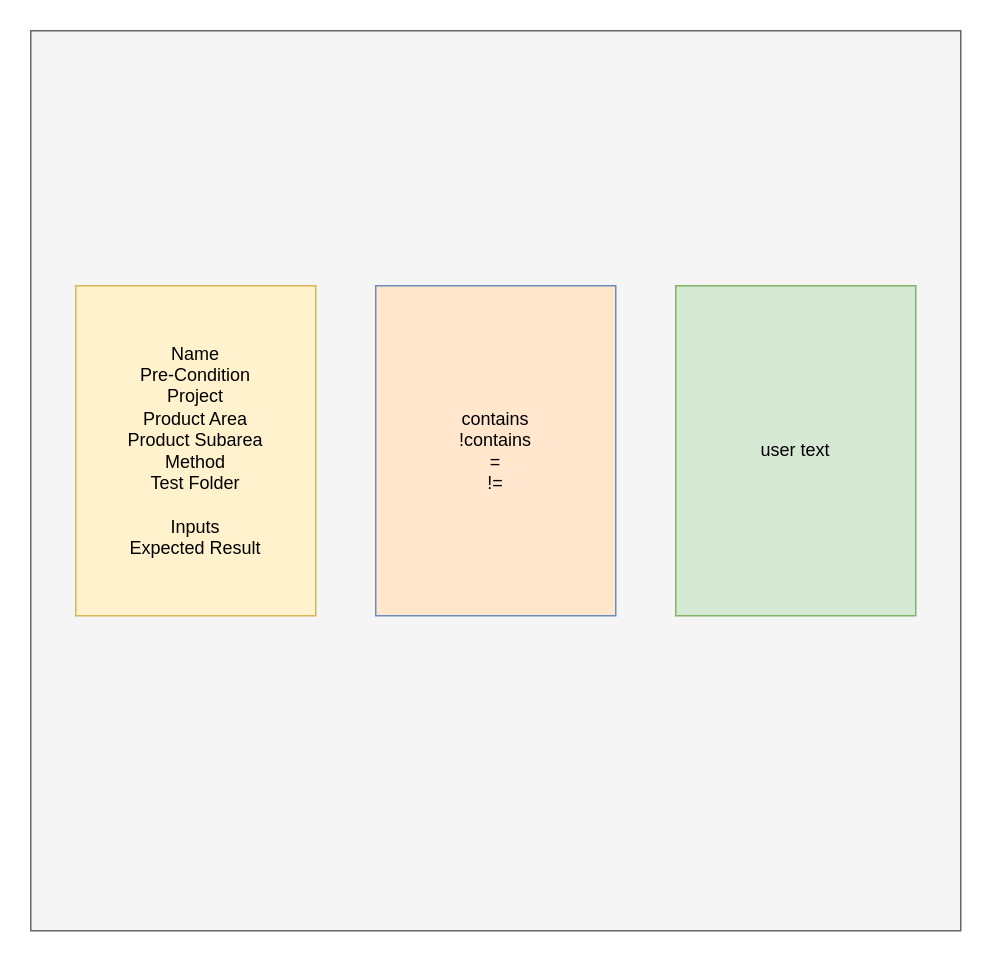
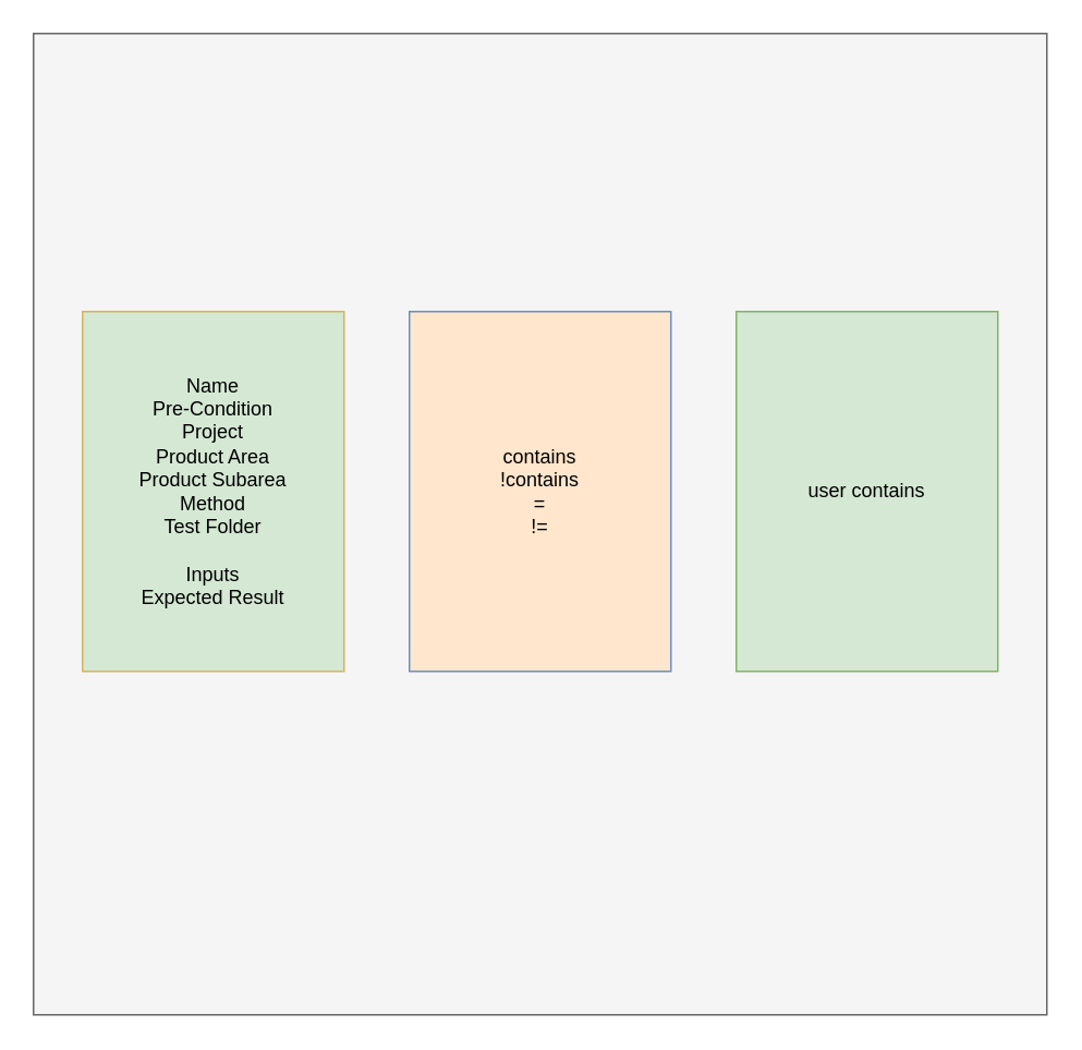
- <mxCell id="4" value="Name&lt;br&gt;Pre-Condition&lt;br&gt;Project&lt;br&gt;Product Area&lt;br&gt;Product Subarea&lt;br&gt;Method&lt;br&gt;Test Folder&lt;br&gt;&lt;br&gt;Inputs&lt;br&gt;Expected Result" style="rounded=0;whiteSpace=wrap;html=1;fillColor=#fff2cc;strokeColor=#d6b656;" vertex="1" parent="1"><mxGeometry x="50" y="190" width="160" height="220" as="geometry" /></mxCell>
+ <mxCell id="4" value="Name&lt;br&gt;Pre-Condition&lt;br&gt;Project&lt;br&gt;Product Area&lt;br&gt;Product Subarea&lt;br&gt;Method&lt;br&gt;Test Folder&lt;br&gt;&lt;br&gt;Inputs&lt;br&gt;Expected Result" style="rounded=0;whiteSpace=wrap;html=1;fillColor=#d5e8d4;strokeColor=#d6b656;" vertex="1" parent="1"><mxGeometry x="50" y="190" width="160" height="220" as="geometry" /></mxCell>
- <mxCell id="5" value="user text" style="rounded=0;whiteSpace=wrap;html=1;fillColor=#d5e8d4;strokeColor=#82b366;" vertex="1" parent="1"><mxGeometry x="450" y="190" width="160" height="220" as="geometry" /></mxCell>
+ <mxCell id="5" value="user contains" style="rounded=0;whiteSpace=wrap;html=1;fillColor=#d5e8d4;strokeColor=#82b366;" vertex="1" parent="1"><mxGeometry x="450" y="190" width="160" height="220" as="geometry" /></mxCell>
